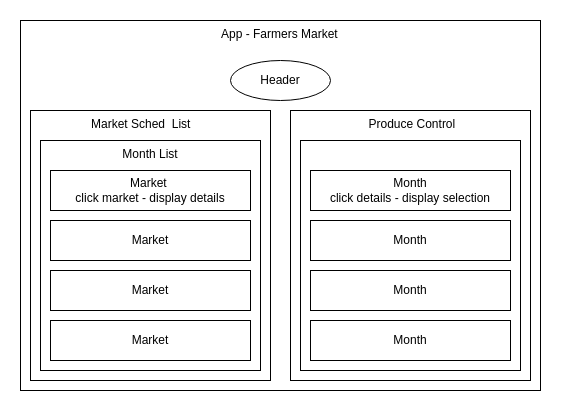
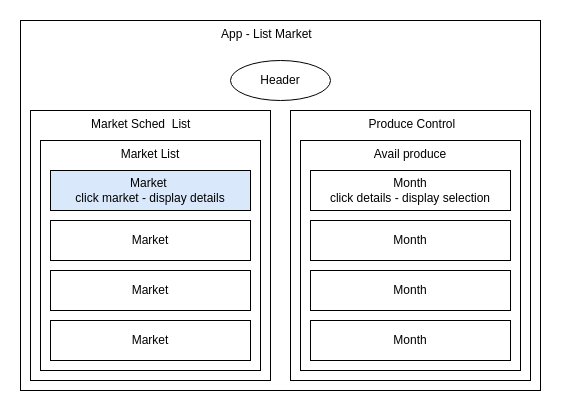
- <mxCell id="3" value="App - Farmers Market" style="text;strokeColor=none;fillColor=none;spacingLeft=4;spacingRight=4;overflow=hidden;rotatable=0;points=[[0,0.5],[1,0.5]];portConstraint=eastwest;fontSize=12;" vertex="1" parent="1"><mxGeometry x="215" y="20" width="130" height="30" as="geometry" /></mxCell>
+ <mxCell id="3" value="App - List Market" style="text;strokeColor=none;fillColor=none;spacingLeft=4;spacingRight=4;overflow=hidden;rotatable=0;points=[[0,0.5],[1,0.5]];portConstraint=eastwest;fontSize=12;" vertex="1" parent="1"><mxGeometry x="215" y="20" width="130" height="30" as="geometry" /></mxCell>
- <mxCell id="10" value="Month List" style="text;strokeColor=none;fillColor=none;spacingLeft=4;spacingRight=4;overflow=hidden;rotatable=0;points=[[0,0.5],[1,0.5]];portConstraint=eastwest;fontSize=12;align=center;" vertex="1" parent="1"><mxGeometry x="100" y="140" width="100" height="30" as="geometry" /></mxCell>
+ <mxCell id="10" value="Market List" style="text;strokeColor=none;fillColor=none;spacingLeft=4;spacingRight=4;overflow=hidden;rotatable=0;points=[[0,0.5],[1,0.5]];portConstraint=eastwest;fontSize=12;align=center;" vertex="1" parent="1"><mxGeometry x="100" y="140" width="100" height="30" as="geometry" /></mxCell>
+ <mxCell id="16" value="Avail produce" style="text;strokeColor=none;fillColor=none;spacingLeft=4;spacingRight=4;overflow=hidden;rotatable=0;points=[[0,0.5],[1,0.5]];portConstraint=eastwest;fontSize=12;align=center;" vertex="1" parent="1"><mxGeometry x="310" y="140" width="200" height="30" as="geometry" /></mxCell>
- <mxCell id="11" value="Market&amp;nbsp;&lt;br&gt;click market - display details" style="whiteSpace=wrap;html=1;align=center;" vertex="1" parent="1"><mxGeometry x="50" y="170" width="200" height="40" as="geometry" /></mxCell>
+ <mxCell id="11" value="Market&amp;nbsp;&lt;br&gt;click market - display details" style="whiteSpace=wrap;html=1;align=center;fillColor=#dae8fc;" vertex="1" parent="1"><mxGeometry x="50" y="170" width="200" height="40" as="geometry" /></mxCell>
